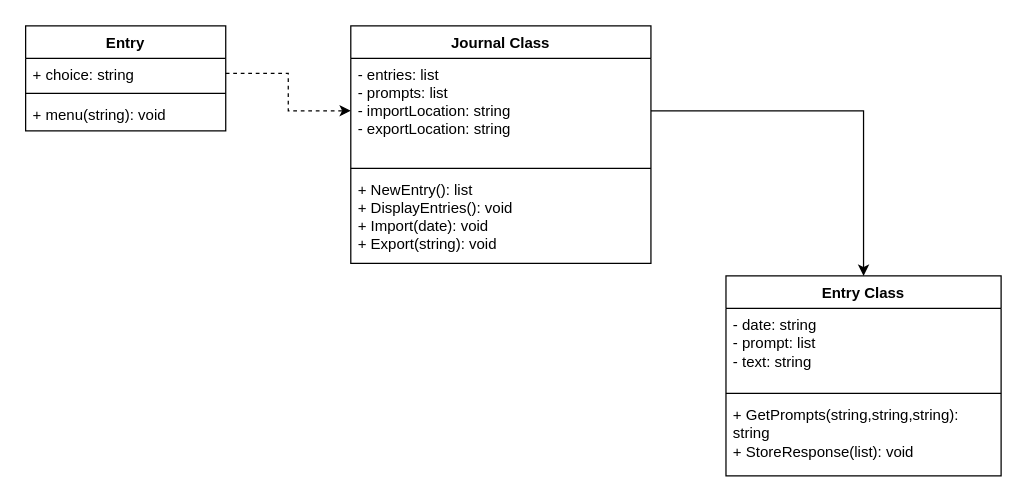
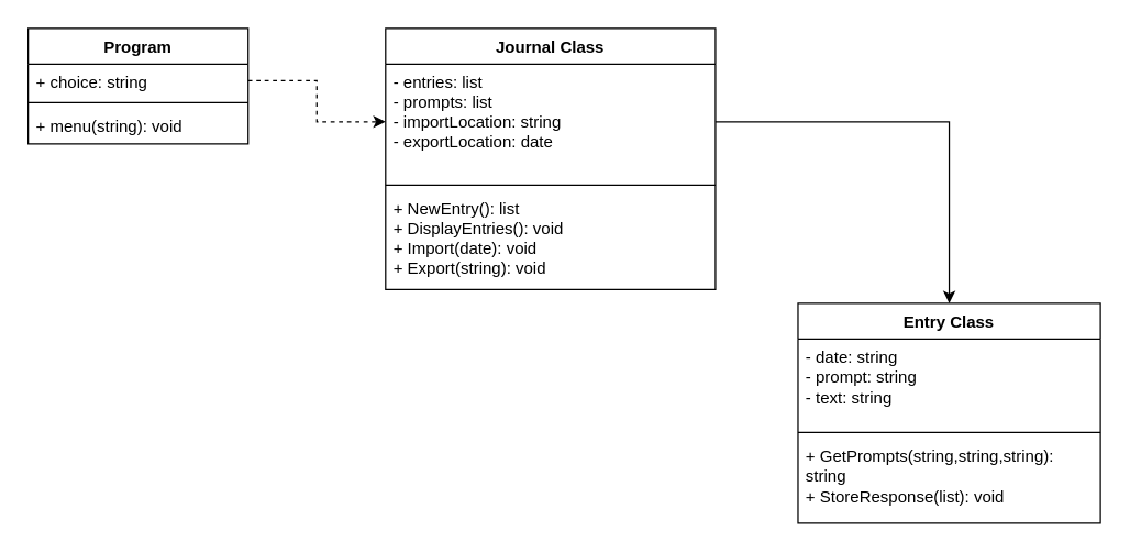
- <mxCell id="2" value="Entry" style="swimlane;fontStyle=1;align=center;verticalAlign=top;childLayout=stackLayout;horizontal=1;startSize=26;horizontalStack=0;resizeParent=1;resizeParentMax=0;resizeLast=0;collapsible=1;marginBottom=0;whiteSpace=wrap;html=1;" vertex="1" parent="1"><mxGeometry x="20" y="20" width="160" height="84" as="geometry" /></mxCell>
+ <mxCell id="2" value="Program" style="swimlane;fontStyle=1;align=center;verticalAlign=top;childLayout=stackLayout;horizontal=1;startSize=26;horizontalStack=0;resizeParent=1;resizeParentMax=0;resizeLast=0;collapsible=1;marginBottom=0;whiteSpace=wrap;html=1;" vertex="1" parent="1"><mxGeometry x="20" y="20" width="160" height="84" as="geometry" /></mxCell>
- <mxCell id="11" value="- entries: list&lt;div&gt;-&lt;span style=&quot;background-color: initial;&quot;&gt;&amp;nbsp;prompts: list&lt;/span&gt;&lt;/div&gt;&lt;div&gt;&lt;span style=&quot;background-color: initial;&quot;&gt;- importLocation: string&lt;/span&gt;&lt;/div&gt;&lt;div&gt;&lt;span style=&quot;background-color: initial;&quot;&gt;- exportLocation: string&lt;/span&gt;&lt;/div&gt;" style="text;strokeColor=none;fillColor=none;align=left;verticalAlign=top;spacingLeft=4;spacingRight=4;overflow=hidden;rotatable=0;points=[[0,0.5],[1,0.5]];portConstraint=eastwest;whiteSpace=wrap;html=1;" vertex="1" parent="10"><mxGeometry y="26" width="240" height="84" as="geometry" /></mxCell>
+ <mxCell id="11" value="- entries: list&lt;div&gt;-&lt;span style=&quot;background-color: initial;&quot;&gt;&amp;nbsp;prompts: list&lt;/span&gt;&lt;/div&gt;&lt;div&gt;&lt;span style=&quot;background-color: initial;&quot;&gt;- importLocation: string&lt;/span&gt;&lt;/div&gt;&lt;div&gt;&lt;span style=&quot;background-color: initial;&quot;&gt;- exportLocation: date&lt;/span&gt;&lt;/div&gt;" style="text;strokeColor=none;fillColor=none;align=left;verticalAlign=top;spacingLeft=4;spacingRight=4;overflow=hidden;rotatable=0;points=[[0,0.5],[1,0.5]];portConstraint=eastwest;whiteSpace=wrap;html=1;" vertex="1" parent="10"><mxGeometry y="26" width="240" height="84" as="geometry" /></mxCell>
- <mxCell id="7" value="-&lt;span style=&quot;background-color: initial;&quot;&gt;&amp;nbsp;date: string&lt;/span&gt;&lt;div&gt;&lt;div&gt;- prompt: list&lt;/div&gt;&lt;div&gt;- text: string&lt;/div&gt;&lt;/div&gt;" style="text;strokeColor=none;fillColor=none;align=left;verticalAlign=top;spacingLeft=4;spacingRight=4;overflow=hidden;rotatable=0;points=[[0,0.5],[1,0.5]];portConstraint=eastwest;whiteSpace=wrap;html=1;" vertex="1" parent="6"><mxGeometry y="26" width="220" height="64" as="geometry" /></mxCell>
+ <mxCell id="7" value="-&lt;span style=&quot;background-color: initial;&quot;&gt;&amp;nbsp;date: string&lt;/span&gt;&lt;div&gt;&lt;div&gt;- prompt: string&lt;/div&gt;&lt;div&gt;- text: string&lt;/div&gt;&lt;/div&gt;" style="text;strokeColor=none;fillColor=none;align=left;verticalAlign=top;spacingLeft=4;spacingRight=4;overflow=hidden;rotatable=0;points=[[0,0.5],[1,0.5]];portConstraint=eastwest;whiteSpace=wrap;html=1;" vertex="1" parent="6"><mxGeometry y="26" width="220" height="64" as="geometry" /></mxCell>
